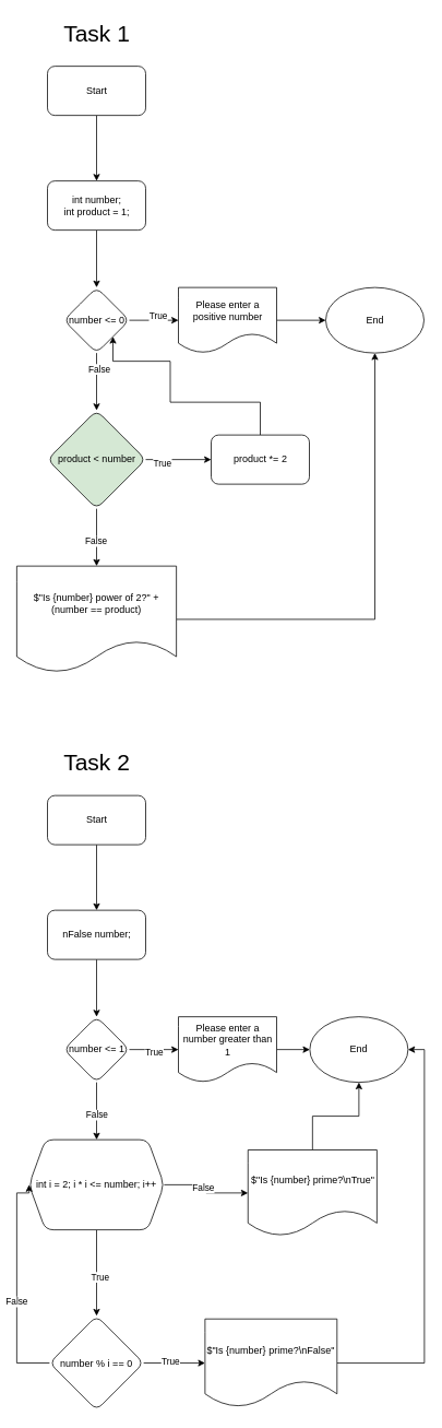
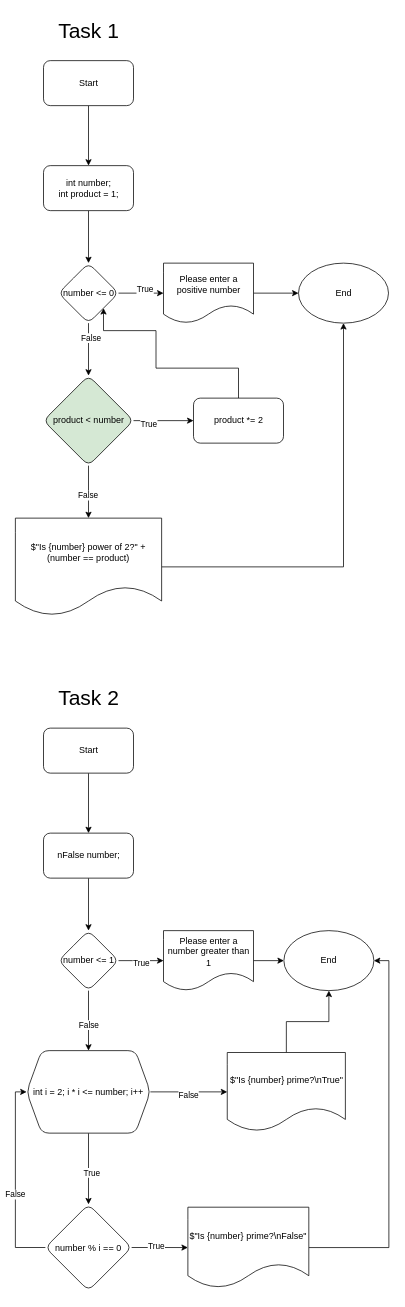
- <mxCell id="41" value="int i = 2; i * i &amp;lt;= number; i++" style="shape=hexagon;perimeter=hexagonPerimeter2;whiteSpace=wrap;html=1;fixedSize=1;rounded=1;" vertex="1" parent="1"><mxGeometry x="35" y="1390" width="165" height="110" as="geometry" /></mxCell>
+ <mxCell id="41" value="int i = 2; i * i &amp;lt;= number; i++" style="shape=hexagon;perimeter=hexagonPerimeter2;whiteSpace=wrap;html=1;fixedSize=1;rounded=1;" vertex="1" parent="1"><mxGeometry x="35" y="1400" width="165" height="110" as="geometry" /></mxCell>
